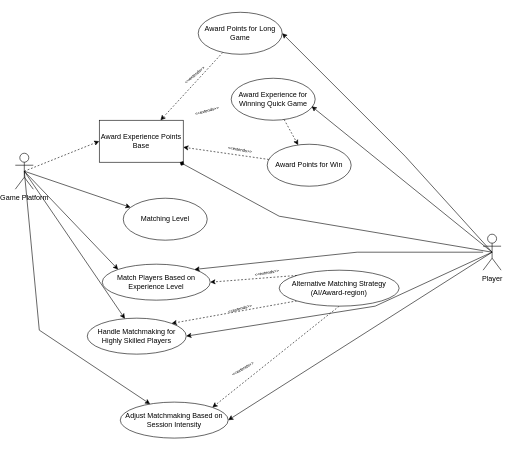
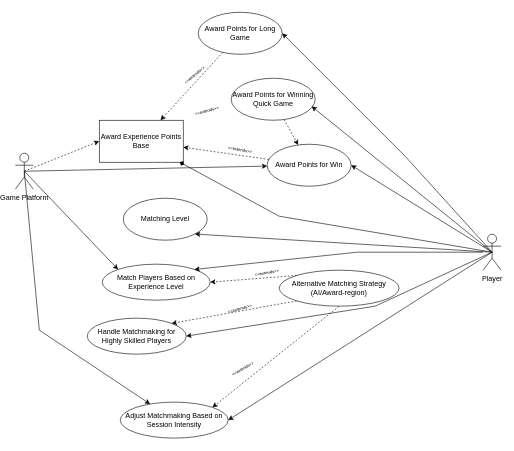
- <mxCell id="7" value="Award Experience for Winning Quick Game" style="ellipse;whiteSpace=wrap;html=1;" parent="1" vertex="1"><mxGeometry x="380" y="130" width="140" height="70" as="geometry" /></mxCell>
+ <mxCell id="7" value="Award Points for Winning Quick Game" style="ellipse;whiteSpace=wrap;html=1;" parent="1" vertex="1"><mxGeometry x="380" y="130" width="140" height="70" as="geometry" /></mxCell>
- <mxCell id="10" style="rounded=0;orthogonalLoop=1;jettySize=auto;html=1;exitX=0.5;exitY=0.5;exitDx=0;exitDy=0;exitPerimeter=0;" parent="1" source="11" target="8" edge="1"><mxGeometry relative="1" as="geometry" /></mxCell>
+ <mxCell id="17" style="rounded=0;orthogonalLoop=1;jettySize=auto;html=1;exitX=0.5;exitY=0.5;exitDx=0;exitDy=0;exitPerimeter=0;entryX=1;entryY=0.5;entryDx=0;entryDy=0;" parent="1" source="21" target="3" edge="1"><mxGeometry relative="1" as="geometry" /></mxCell>
- <mxCell id="30" style="rounded=0;orthogonalLoop=1;jettySize=auto;html=1;exitX=0.5;exitY=0.5;exitDx=0;exitDy=0;exitPerimeter=0;" edge="1" parent="1" source="11" target="24"><mxGeometry relative="1" as="geometry"><mxPoint x="40" y="290" as="sourcePoint" /></mxGeometry></mxCell>
+ <mxCell id="30" style="rounded=0;orthogonalLoop=1;jettySize=auto;html=1;exitX=0.5;exitY=0.5;exitDx=0;exitDy=0;exitPerimeter=0;" edge="1" parent="1" source="11" target="3"><mxGeometry relative="1" as="geometry"><mxPoint x="40" y="290" as="sourcePoint" /></mxGeometry></mxCell>
+ <mxCell id="20" style="rounded=0;orthogonalLoop=1;jettySize=auto;html=1;exitX=0.5;exitY=0.5;exitDx=0;exitDy=0;exitPerimeter=0;entryX=1;entryY=1;entryDx=0;entryDy=0;" parent="1" source="21" target="8" edge="1"><mxGeometry relative="1" as="geometry"><Array as="points" /></mxGeometry></mxCell>
